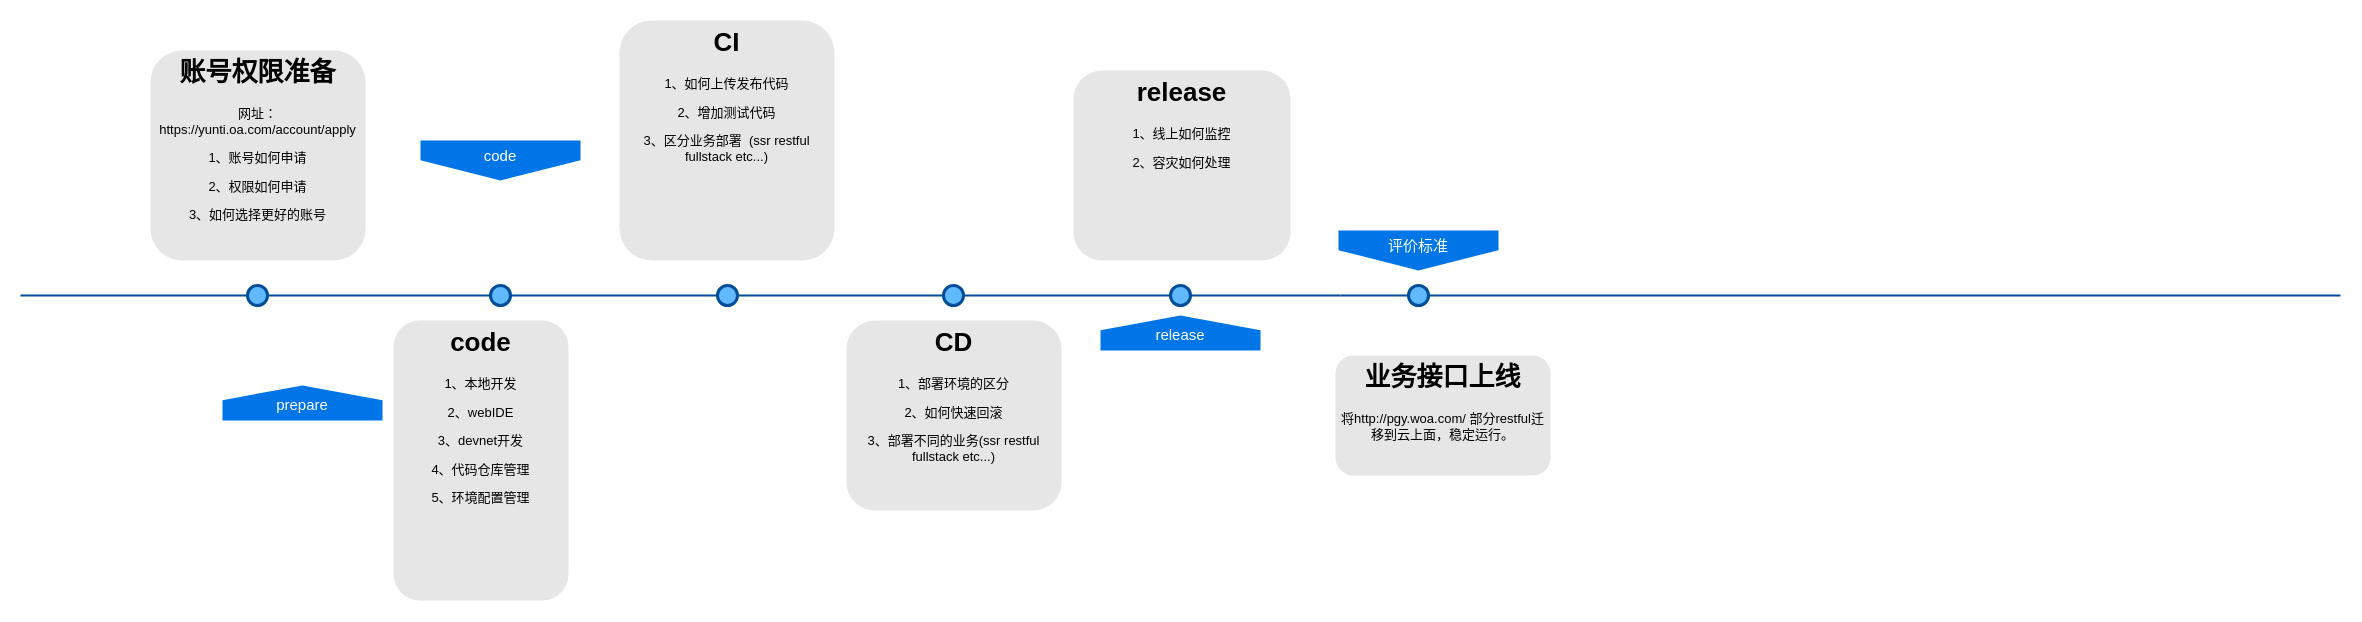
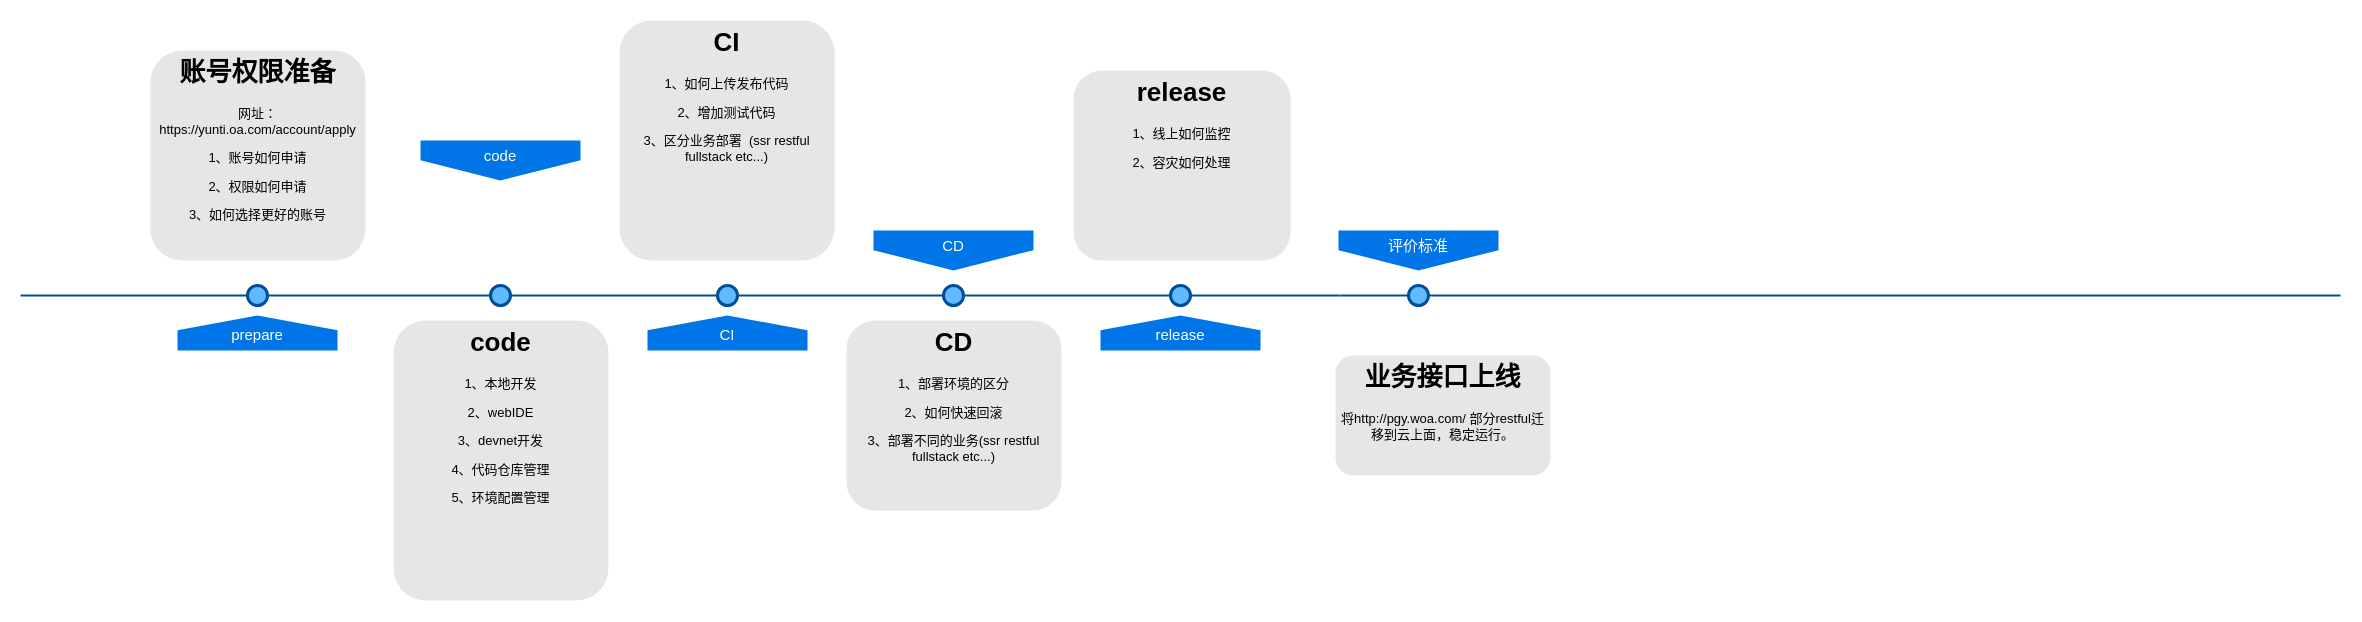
+ <mxCell id="4" value="&lt;span&gt;CD&lt;/span&gt;" style="shape=offPageConnector;whiteSpace=wrap;html=1;fillColor=#0075E8;fontSize=15;fontColor=#FFFFFF;size=0.509;verticalAlign=top;strokeColor=none;" parent="1" vertex="1"><mxGeometry x="873" y="230" width="160" height="40" as="geometry" /></mxCell>
+ <mxCell id="5" value="&lt;span&gt;CI&lt;/span&gt;" style="shape=offPageConnector;whiteSpace=wrap;html=1;fillColor=#0075E8;fontSize=15;fontColor=#FFFFFF;size=0.418;flipV=1;verticalAlign=bottom;strokeColor=none;spacingBottom=4;" parent="1" vertex="1"><mxGeometry x="647" y="315" width="160" height="35" as="geometry" /></mxCell>
- <mxCell id="19" value="prepare" style="shape=offPageConnector;whiteSpace=wrap;html=1;fillColor=#0075E8;fontSize=15;fontColor=#FFFFFF;size=0.418;flipV=1;verticalAlign=bottom;strokeColor=none;spacingBottom=4;" vertex="1" parent="1"><mxGeometry x="222" y="385" width="160" height="35" as="geometry" /></mxCell>
+ <mxCell id="19" value="prepare" style="shape=offPageConnector;whiteSpace=wrap;html=1;fillColor=#0075E8;fontSize=15;fontColor=#FFFFFF;size=0.418;flipV=1;verticalAlign=bottom;strokeColor=none;spacingBottom=4;" vertex="1" parent="1"><mxGeometry x="177" y="315" width="160" height="35" as="geometry" /></mxCell>
- <mxCell id="11" value="&lt;h1&gt;code&lt;/h1&gt;&lt;p&gt;1、本地开发&lt;/p&gt;&lt;p&gt;2、webIDE&lt;/p&gt;&lt;p&gt;3、devnet开发&lt;/p&gt;&lt;p&gt;4、代码仓库管理&lt;/p&gt;&lt;p&gt;5、环境配置管理&lt;/p&gt;" style="text;html=1;spacing=5;spacingTop=-20;whiteSpace=wrap;overflow=hidden;strokeColor=none;strokeWidth=3;fillColor=#E6E6E6;fontSize=13;fontColor=#000000;align=center;rounded=1;" parent="1" vertex="1"><mxGeometry x="393" y="320" width="175" height="280" as="geometry" /></mxCell>
+ <mxCell id="11" value="&lt;h1&gt;code&lt;/h1&gt;&lt;p&gt;1、本地开发&lt;/p&gt;&lt;p&gt;2、webIDE&lt;/p&gt;&lt;p&gt;3、devnet开发&lt;/p&gt;&lt;p&gt;4、代码仓库管理&lt;/p&gt;&lt;p&gt;5、环境配置管理&lt;/p&gt;" style="text;html=1;spacing=5;spacingTop=-20;whiteSpace=wrap;overflow=hidden;strokeColor=none;strokeWidth=3;fillColor=#E6E6E6;fontSize=13;fontColor=#000000;align=center;rounded=1;" parent="1" vertex="1"><mxGeometry x="393" y="320" width="215" height="280" as="geometry" /></mxCell>
